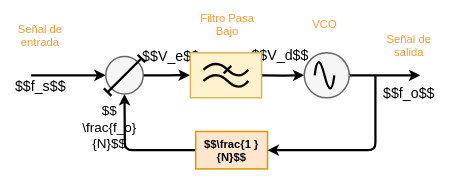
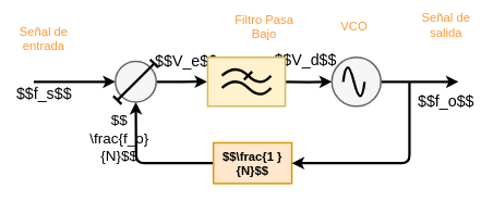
- <mxCell id="16" value="&lt;div style=&quot;font-size: 15px;&quot;&gt;Filtro Pasa &lt;br style=&quot;font-size: 15px;&quot;&gt;&lt;/div&gt;&lt;div style=&quot;font-size: 15px;&quot;&gt;Bajo&lt;/div&gt;" style="text;html=1;strokeColor=none;fillColor=none;align=center;verticalAlign=middle;whiteSpace=wrap;rounded=0;fontSize=15;fontStyle=0;fontColor=#FF9933;" parent="1" vertex="1"><mxGeometry x="265" y="22" width="75" height="20" as="geometry" /></mxCell>
+ <mxCell id="16" value="&lt;div style=&quot;font-size: 15px;&quot;&gt;Filtro Pasa &lt;br style=&quot;font-size: 15px;&quot;&gt;&lt;/div&gt;&lt;div style=&quot;font-size: 15px;&quot;&gt;Bajo&lt;/div&gt;" style="text;html=1;strokeColor=none;fillColor=none;align=center;verticalAlign=middle;whiteSpace=wrap;rounded=0;fontSize=15;fontStyle=0;fontColor=#FF9933;" parent="1" vertex="1"><mxGeometry x="285" y="22" width="75" height="20" as="geometry" /></mxCell>
- <mxCell id="15" value="&lt;font style=&quot;font-size: 15px;&quot;&gt;Señal de salida&lt;/font&gt;" style="text;html=1;strokeColor=none;fillColor=none;align=center;verticalAlign=middle;whiteSpace=wrap;rounded=0;fontSize=15;fontStyle=0;fontColor=#FF9933;" parent="1" vertex="1"><mxGeometry x="510" y="50" width="70" height="19" as="geometry" /></mxCell>
+ <mxCell id="15" value="&lt;font style=&quot;font-size: 15px;&quot;&gt;Señal de salida&lt;/font&gt;" style="text;html=1;strokeColor=none;fillColor=none;align=center;verticalAlign=middle;whiteSpace=wrap;rounded=0;fontSize=15;fontStyle=0;fontColor=#FF9933;" parent="1" vertex="1"><mxGeometry x="510" y="20" width="70" height="19" as="geometry" /></mxCell>
